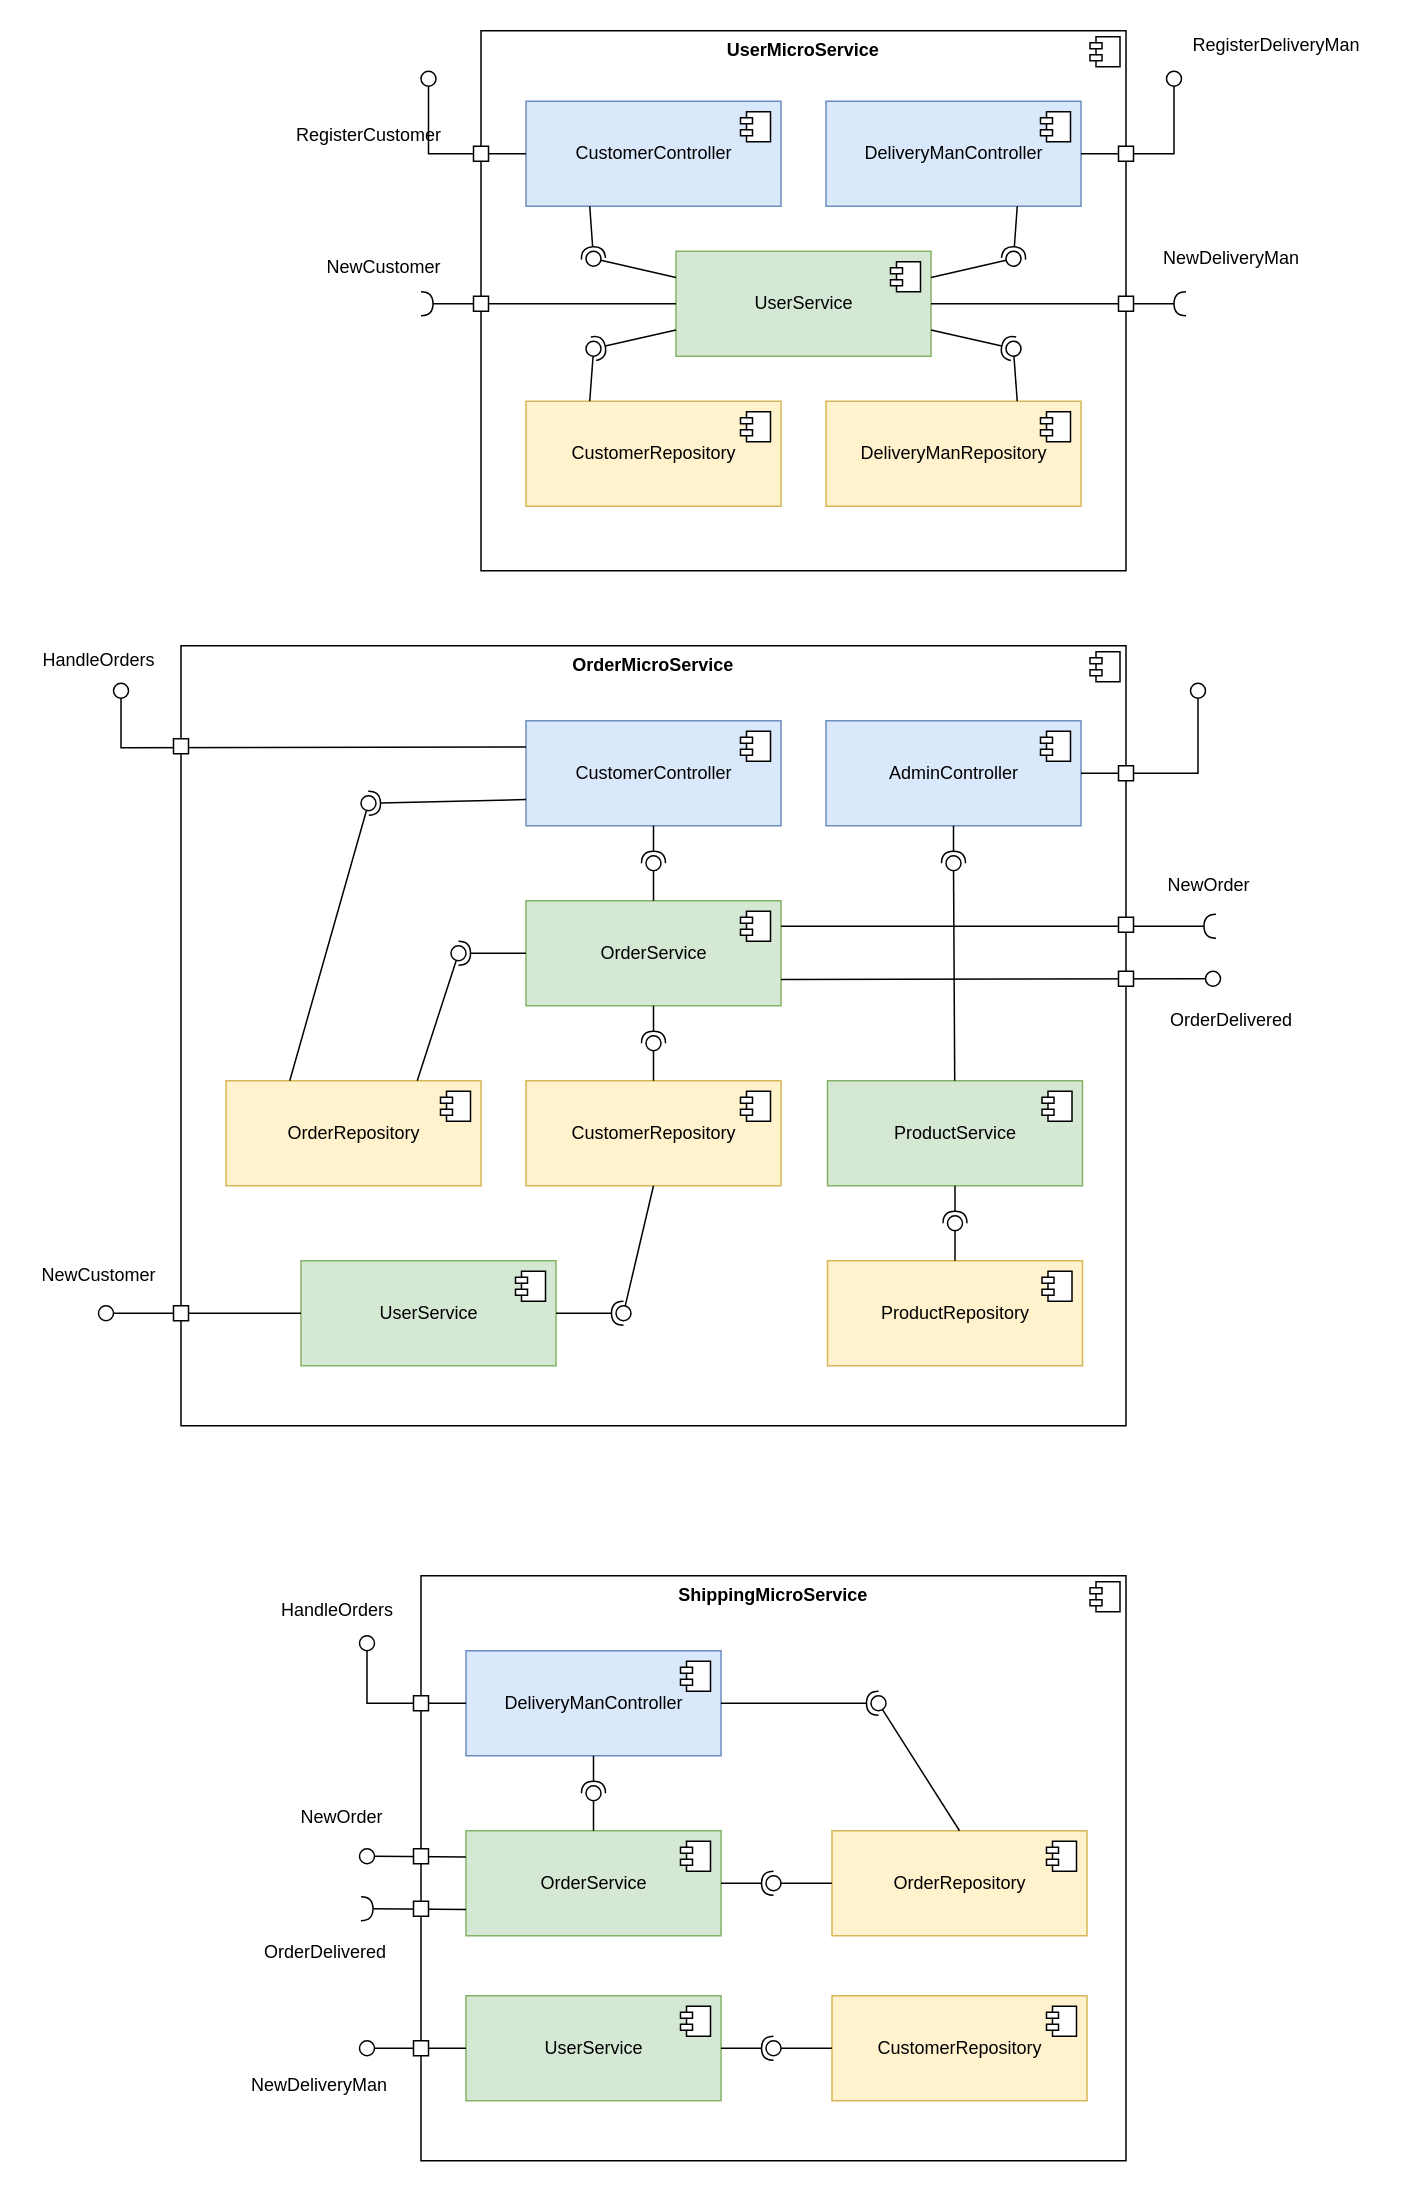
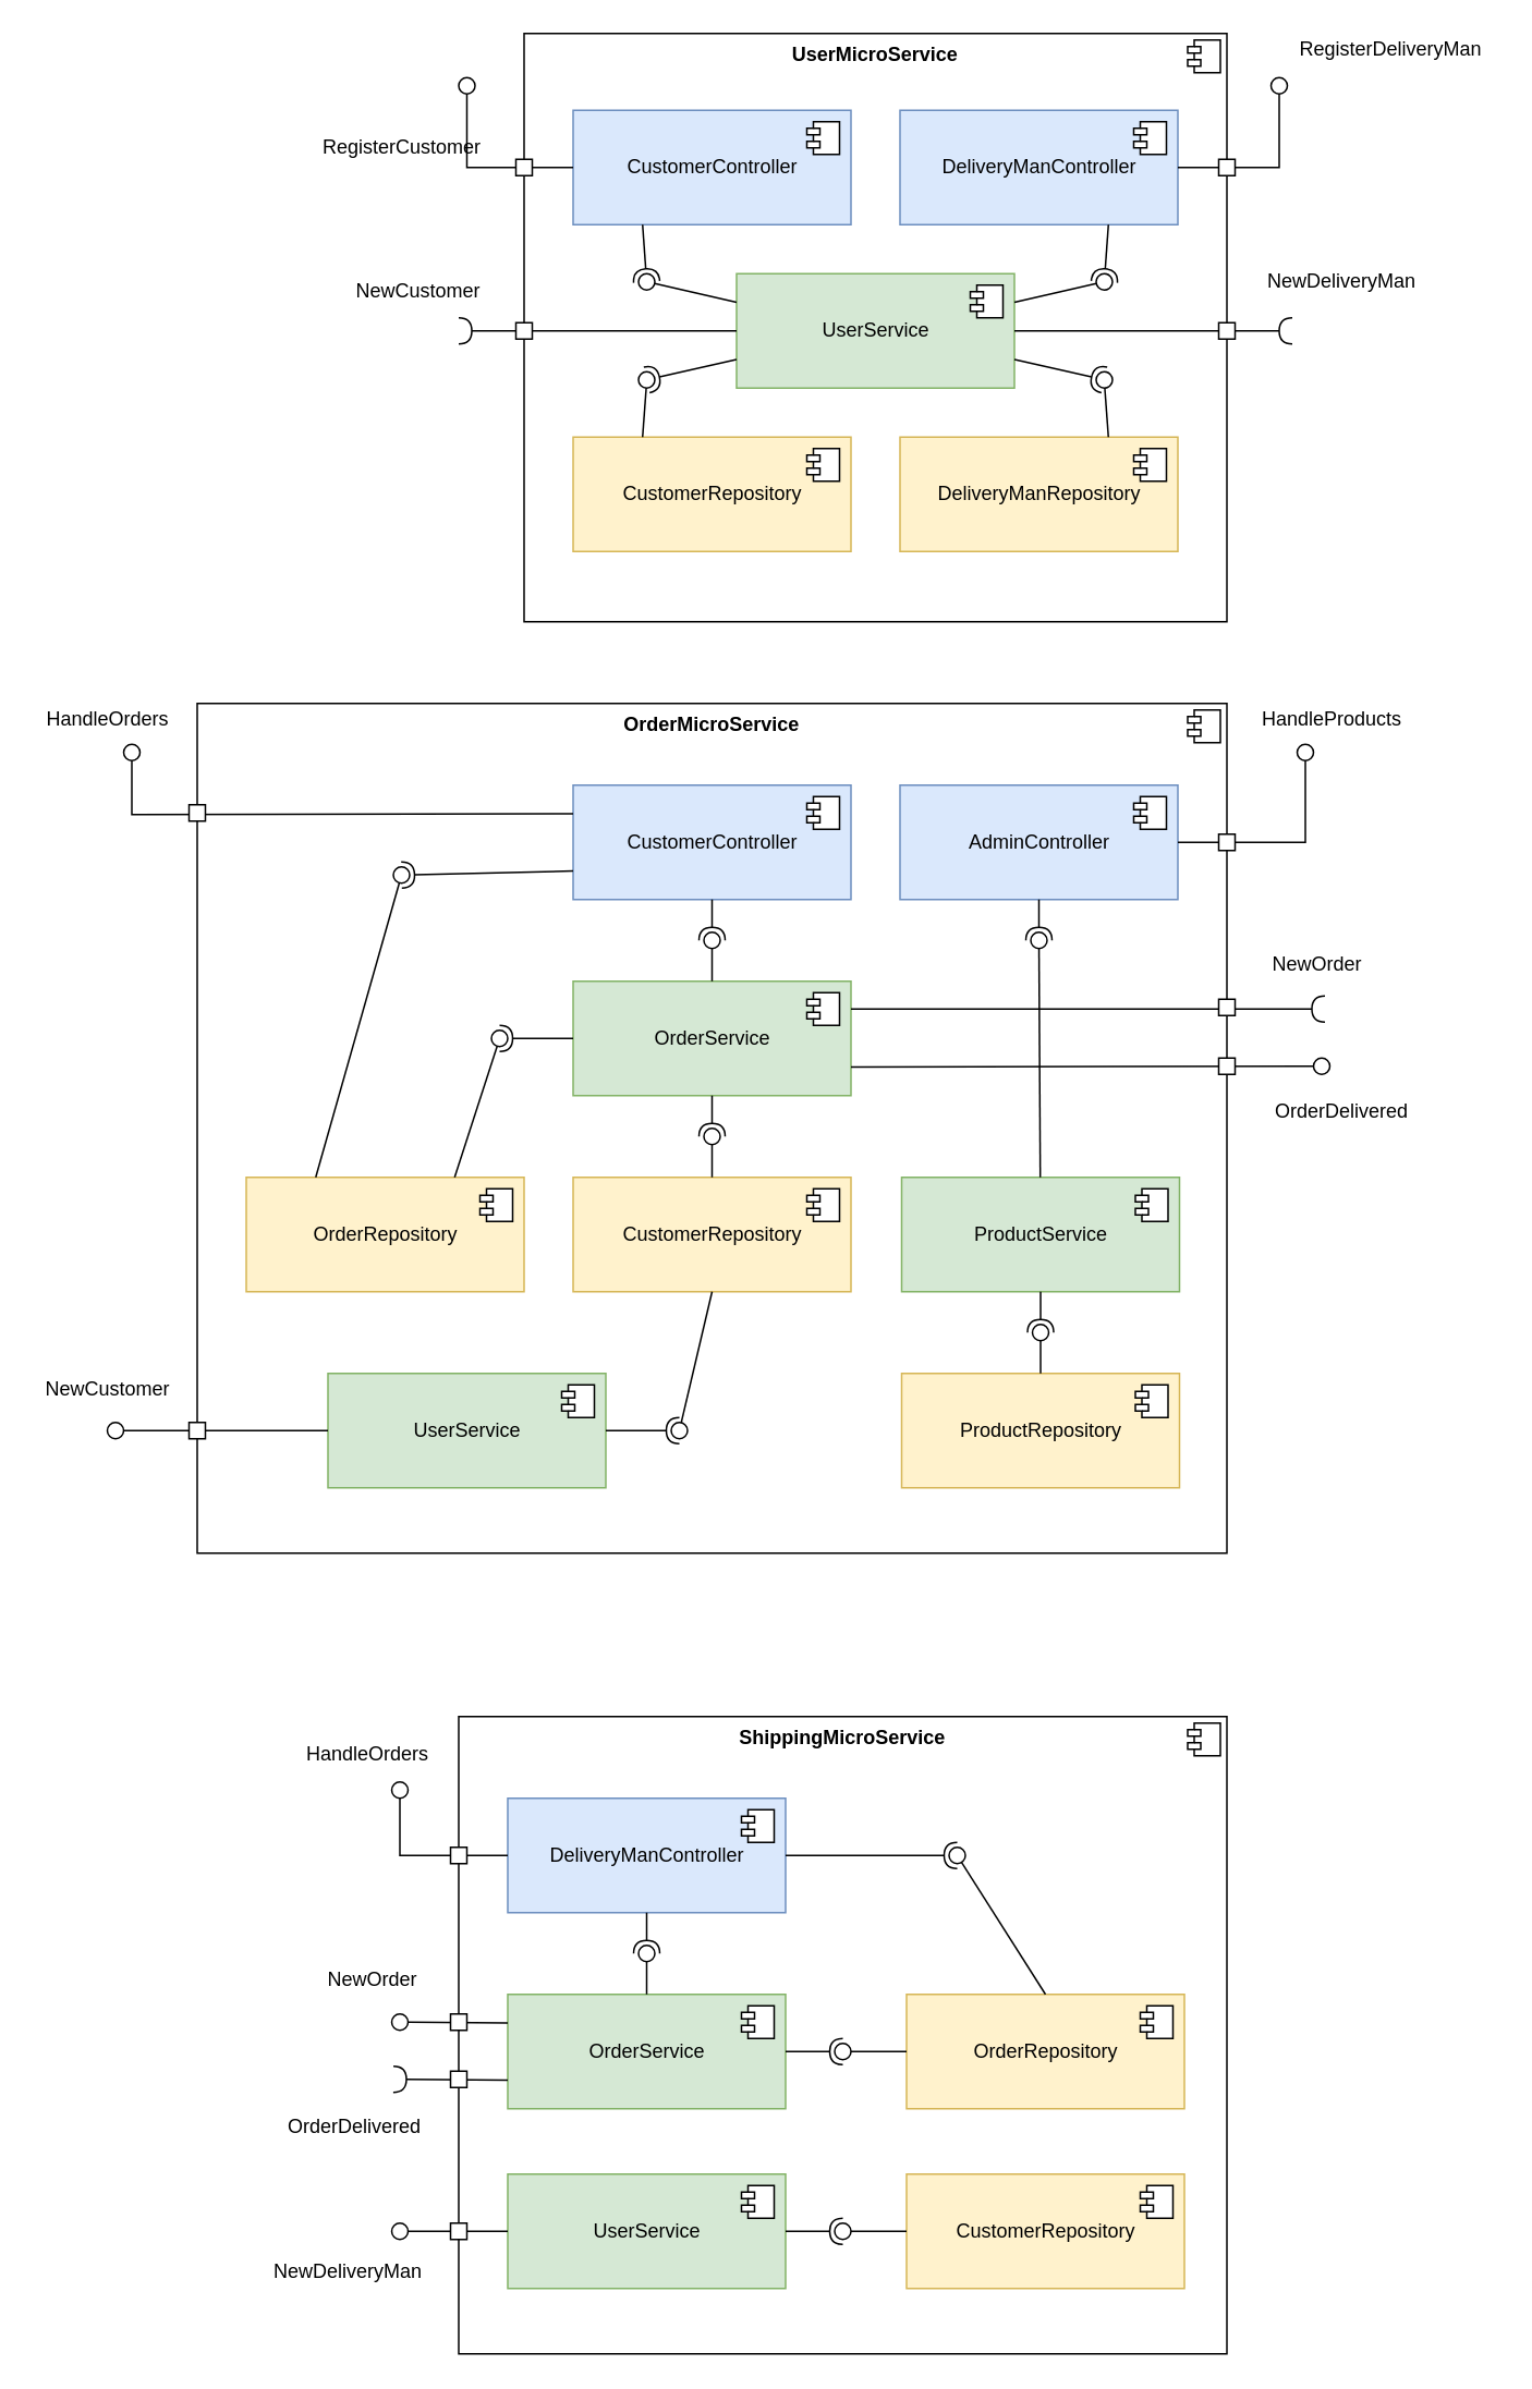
+ <mxCell id="96" value="HandleProducts" style="text;html=1;align=center;verticalAlign=middle;resizable=0;points=[];autosize=1;" vertex="1" parent="1"><mxGeometry x="764" y="430" width="100" height="20" as="geometry" /></mxCell>
